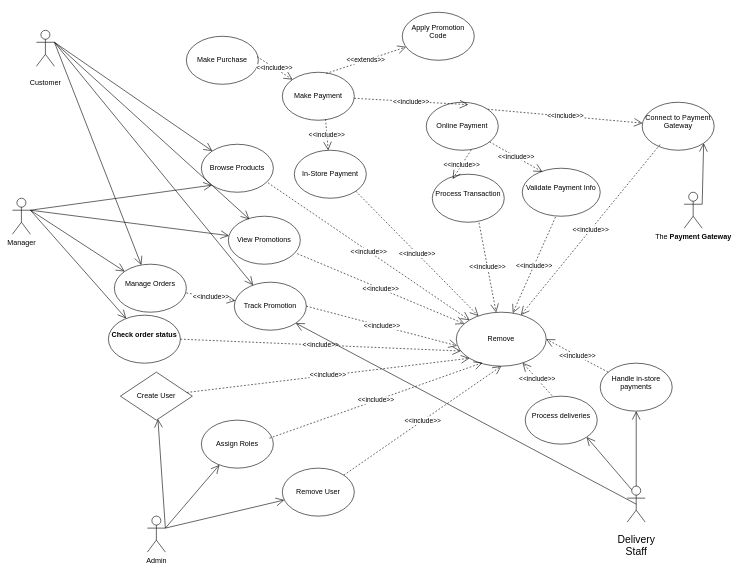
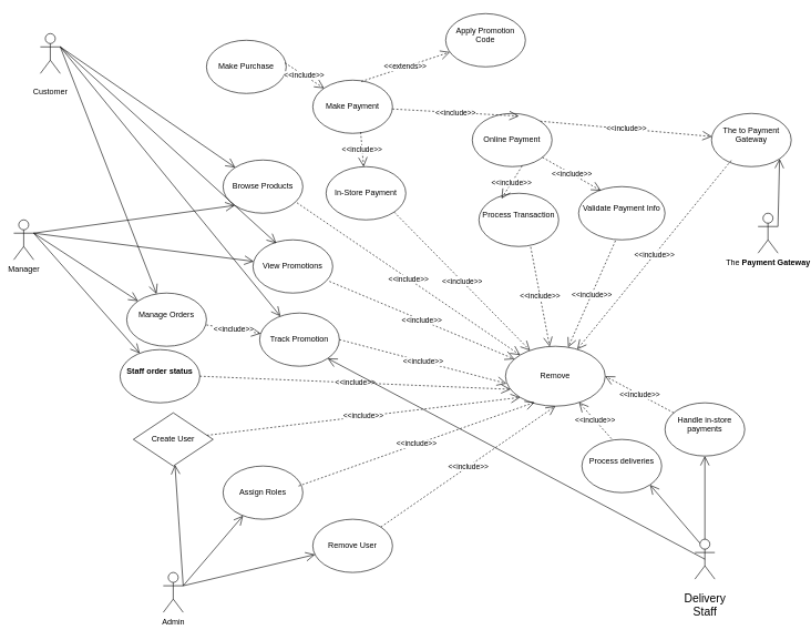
- <mxCell id="16" value="&#10;Connect to Payment Gateway&#10;&#10;" style="ellipse;whiteSpace=wrap;html=1;" vertex="1" parent="1"><mxGeometry x="1070" y="170" width="120" height="80" as="geometry" /></mxCell>
+ <mxCell id="16" value="&#10;The to Payment Gateway&#10;&#10;" style="ellipse;whiteSpace=wrap;html=1;" vertex="1" parent="1"><mxGeometry x="1070" y="170" width="120" height="80" as="geometry" /></mxCell>
- <mxCell id="48" value="&#10;&lt;strong data-end=&quot;697&quot; data-start=&quot;675&quot;&gt;Check order status&lt;/strong&gt; &#10;&#10;" style="ellipse;whiteSpace=wrap;html=1;" vertex="1" parent="1"><mxGeometry x="180" y="525" width="120" height="80" as="geometry" /></mxCell>
+ <mxCell id="48" value="&#10;&lt;strong data-end=&quot;697&quot; data-start=&quot;675&quot;&gt;Staff order status&lt;/strong&gt; &#10;&#10;" style="ellipse;whiteSpace=wrap;html=1;" vertex="1" parent="1"><mxGeometry x="180" y="525" width="120" height="80" as="geometry" /></mxCell>
